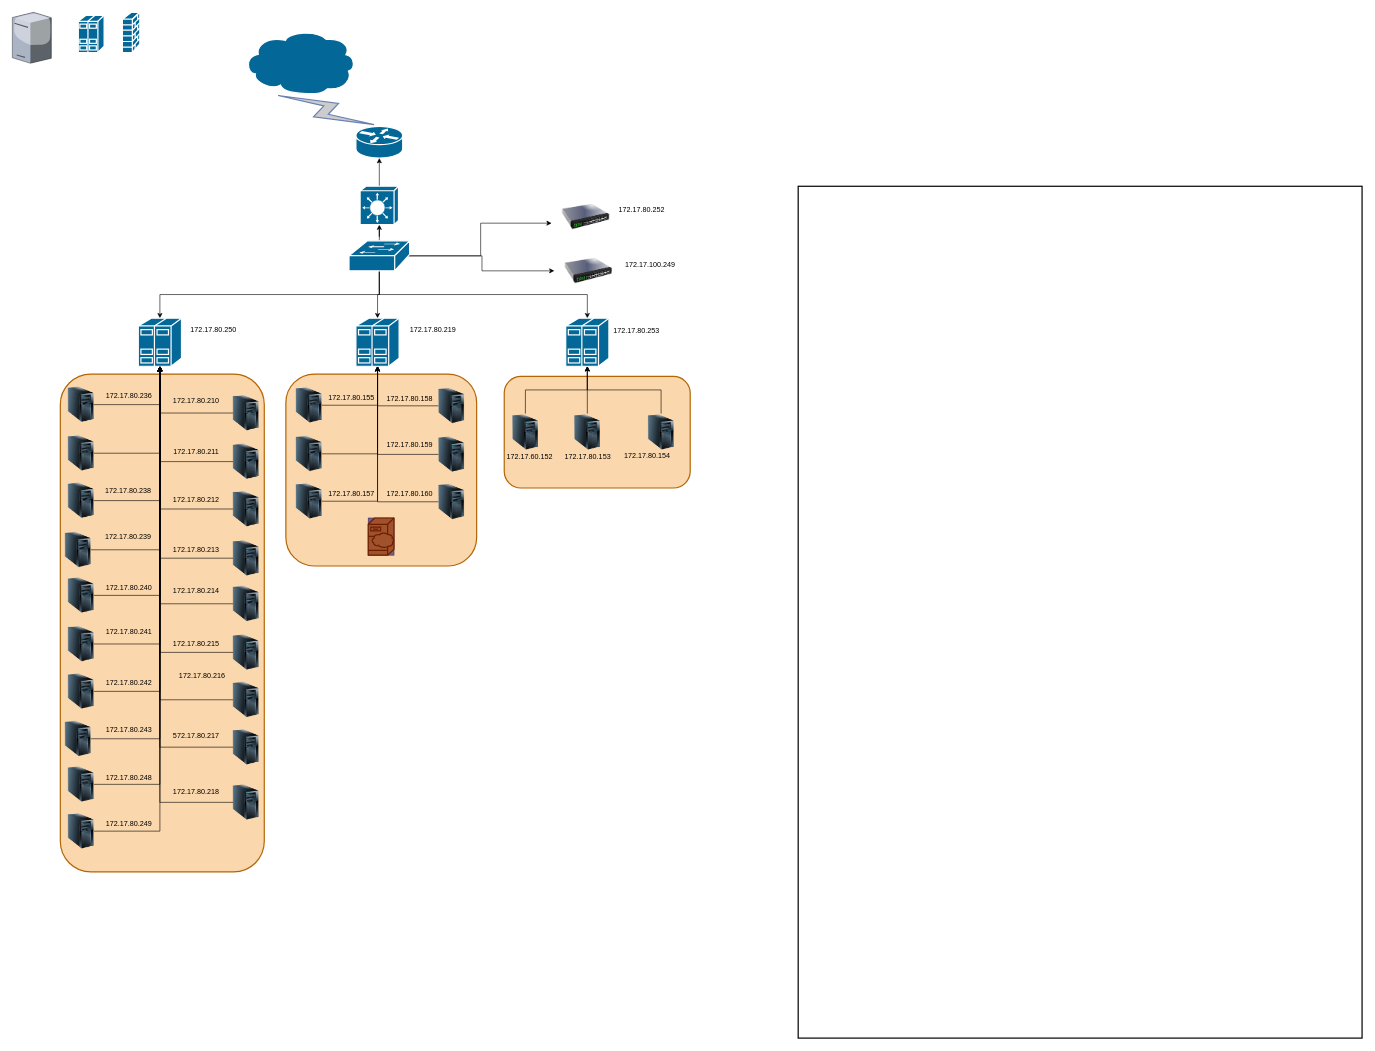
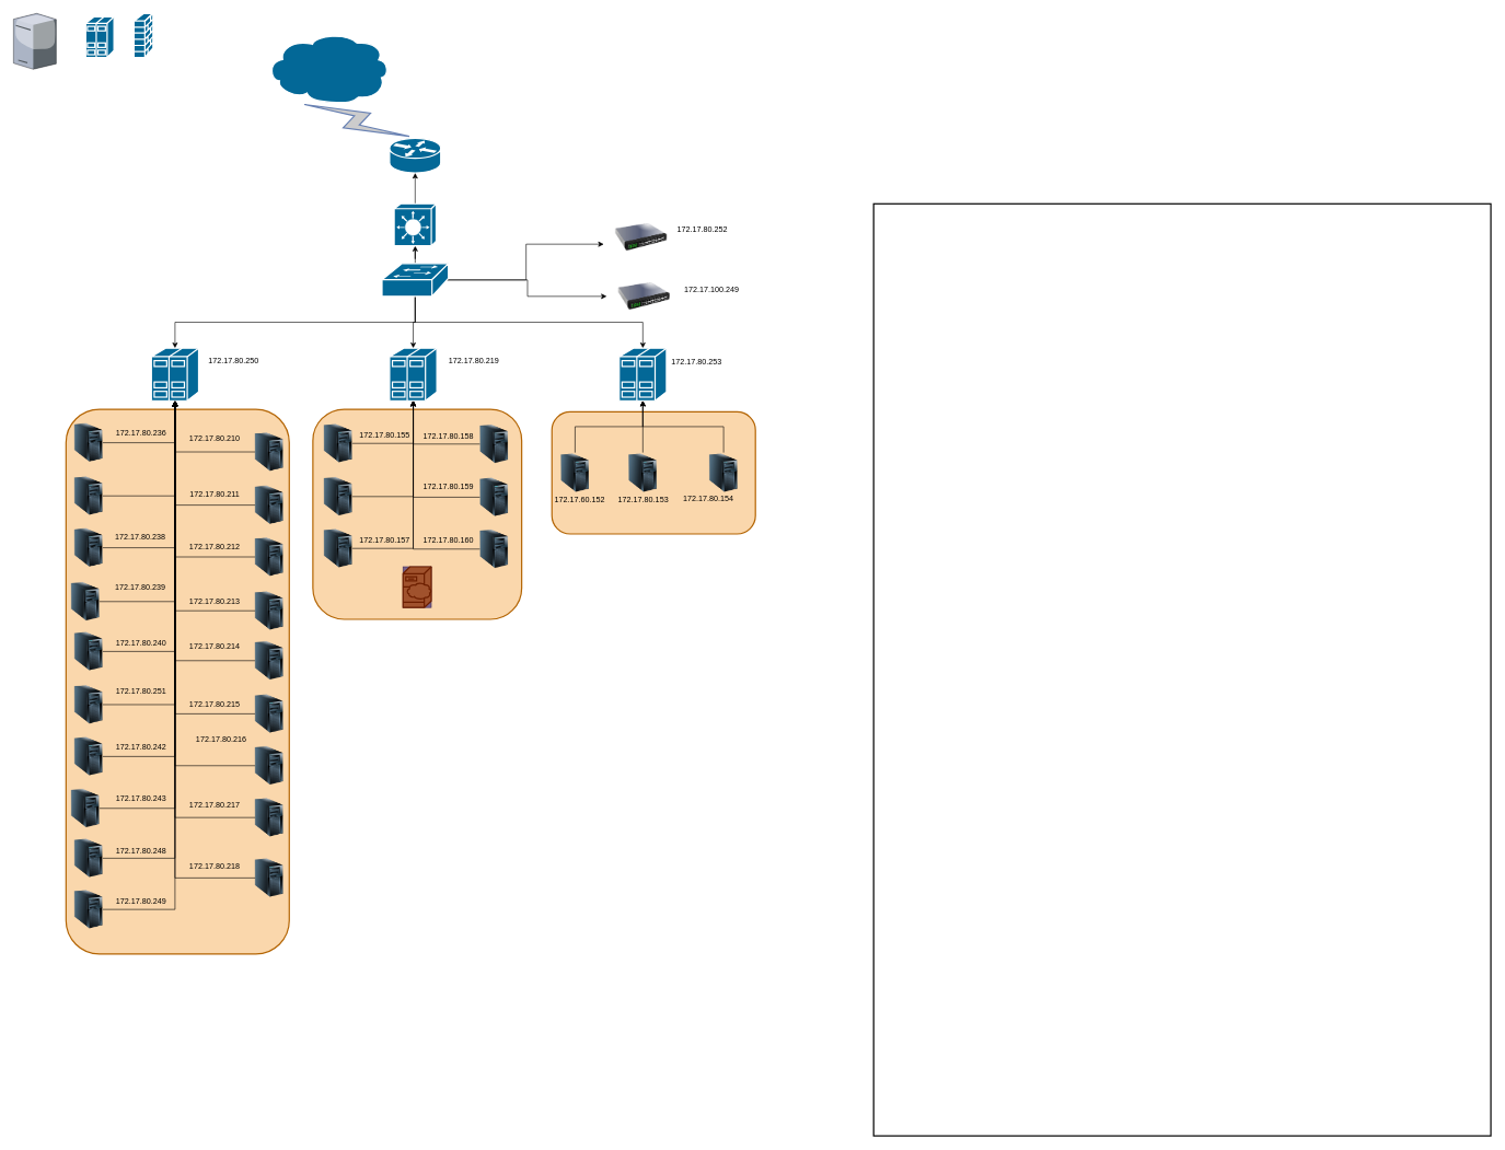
- <mxCell id="60" value="172.17.80.241" style="text;html=1;resizable=0;autosize=1;align=center;verticalAlign=middle;points=[];rounded=0;shadow=1;fontStyle=0" parent="1" vertex="1"><mxGeometry x="169" y="1043" width="90" height="20" as="geometry" /></mxCell>
+ <mxCell id="60" value="172.17.80.251" style="text;html=1;resizable=0;autosize=1;align=center;verticalAlign=middle;points=[];rounded=0;shadow=1;fontStyle=0" parent="1" vertex="1"><mxGeometry x="169" y="1043" width="90" height="20" as="geometry" /></mxCell>
- <mxCell id="41" value="572.17.80.217" style="text;html=1;resizable=0;autosize=1;align=center;verticalAlign=middle;points=[];rounded=0;shadow=1;fontStyle=0" parent="1" vertex="1"><mxGeometry x="281" y="1217" width="90" height="20" as="geometry" /></mxCell>
+ <mxCell id="41" value="172.17.80.217" style="text;html=1;resizable=0;autosize=1;align=center;verticalAlign=middle;points=[];rounded=0;shadow=1;fontStyle=0" parent="1" vertex="1"><mxGeometry x="281" y="1217" width="90" height="20" as="geometry" /></mxCell>
